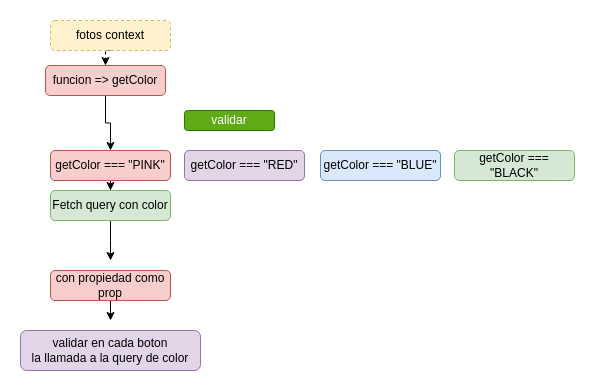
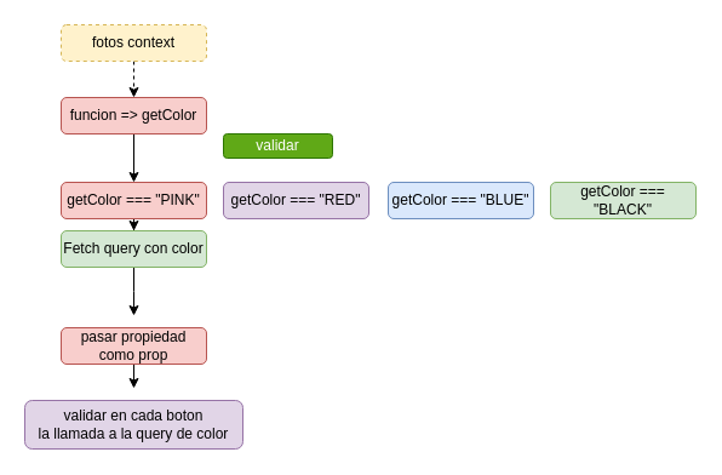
- <mxCell id="5" value="funcion =&amp;gt; getColor" style="rounded=1;whiteSpace=wrap;html=1;fillColor=#f8cecc;strokeColor=#b85450;" vertex="1" parent="1"><mxGeometry x="45" y="65" width="120" height="30" as="geometry" /></mxCell>
+ <mxCell id="5" value="funcion =&amp;gt; getColor" style="rounded=1;whiteSpace=wrap;html=1;fillColor=#f8cecc;strokeColor=#b85450;" vertex="1" parent="1"><mxGeometry x="50" y="80" width="120" height="30" as="geometry" /></mxCell>
- <mxCell id="14" value="con propiedad como prop&lt;br&gt;" style="rounded=1;whiteSpace=wrap;html=1;fillColor=#f8cecc;strokeColor=#b85450;" vertex="1" parent="1"><mxGeometry x="50" y="270" width="120" height="30" as="geometry" /></mxCell>
+ <mxCell id="14" value="pasar propiedad como prop&lt;br&gt;" style="rounded=1;whiteSpace=wrap;html=1;fillColor=#f8cecc;strokeColor=#b85450;" vertex="1" parent="1"><mxGeometry x="50" y="270" width="120" height="30" as="geometry" /></mxCell>
